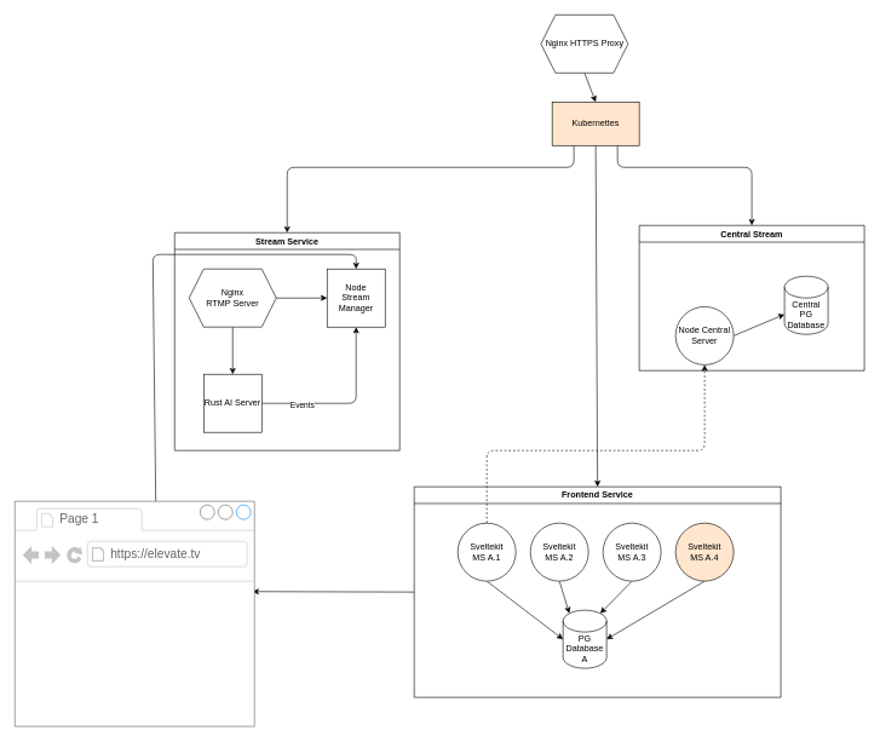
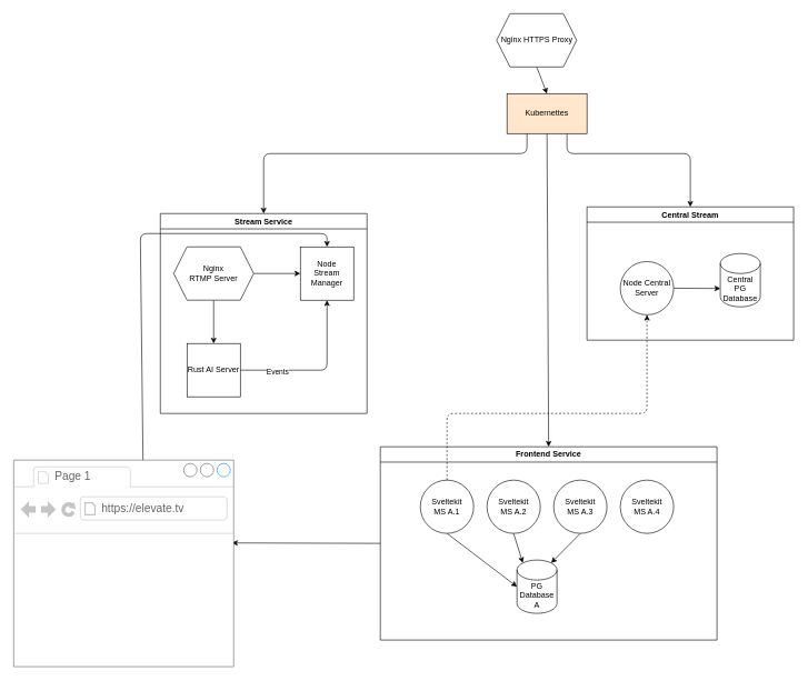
- <mxCell id="17" value="Node Central Server" style="ellipse;whiteSpace=wrap;html=1;aspect=fixed;" vertex="1" parent="14"><mxGeometry x="50" y="112" width="80" height="80" as="geometry" /></mxCell>
+ <mxCell id="17" value="Node Central Server" style="ellipse;whiteSpace=wrap;html=1;aspect=fixed;" vertex="1" parent="14"><mxGeometry x="50" y="82" width="80" height="80" as="geometry" /></mxCell>
- <mxCell id="29" value="Sveltekit&lt;br&gt;MS A.4" style="ellipse;whiteSpace=wrap;html=1;aspect=fixed;fillColor=#ffe6cc;" vertex="1" parent="21"><mxGeometry x="360" y="50" width="80" height="80" as="geometry" /></mxCell>
+ <mxCell id="29" value="Sveltekit&lt;br&gt;MS A.4" style="ellipse;whiteSpace=wrap;html=1;aspect=fixed;" vertex="1" parent="21"><mxGeometry x="360" y="50" width="80" height="80" as="geometry" /></mxCell>
- <mxCell id="28" style="edgeStyle=none;html=1;exitX=0.5;exitY=1;exitDx=0;exitDy=0;entryX=1;entryY=0.5;entryDx=0;entryDy=0;entryPerimeter=0;" edge="1" parent="21" source="29" target="30"><mxGeometry relative="1" as="geometry" /></mxCell>
